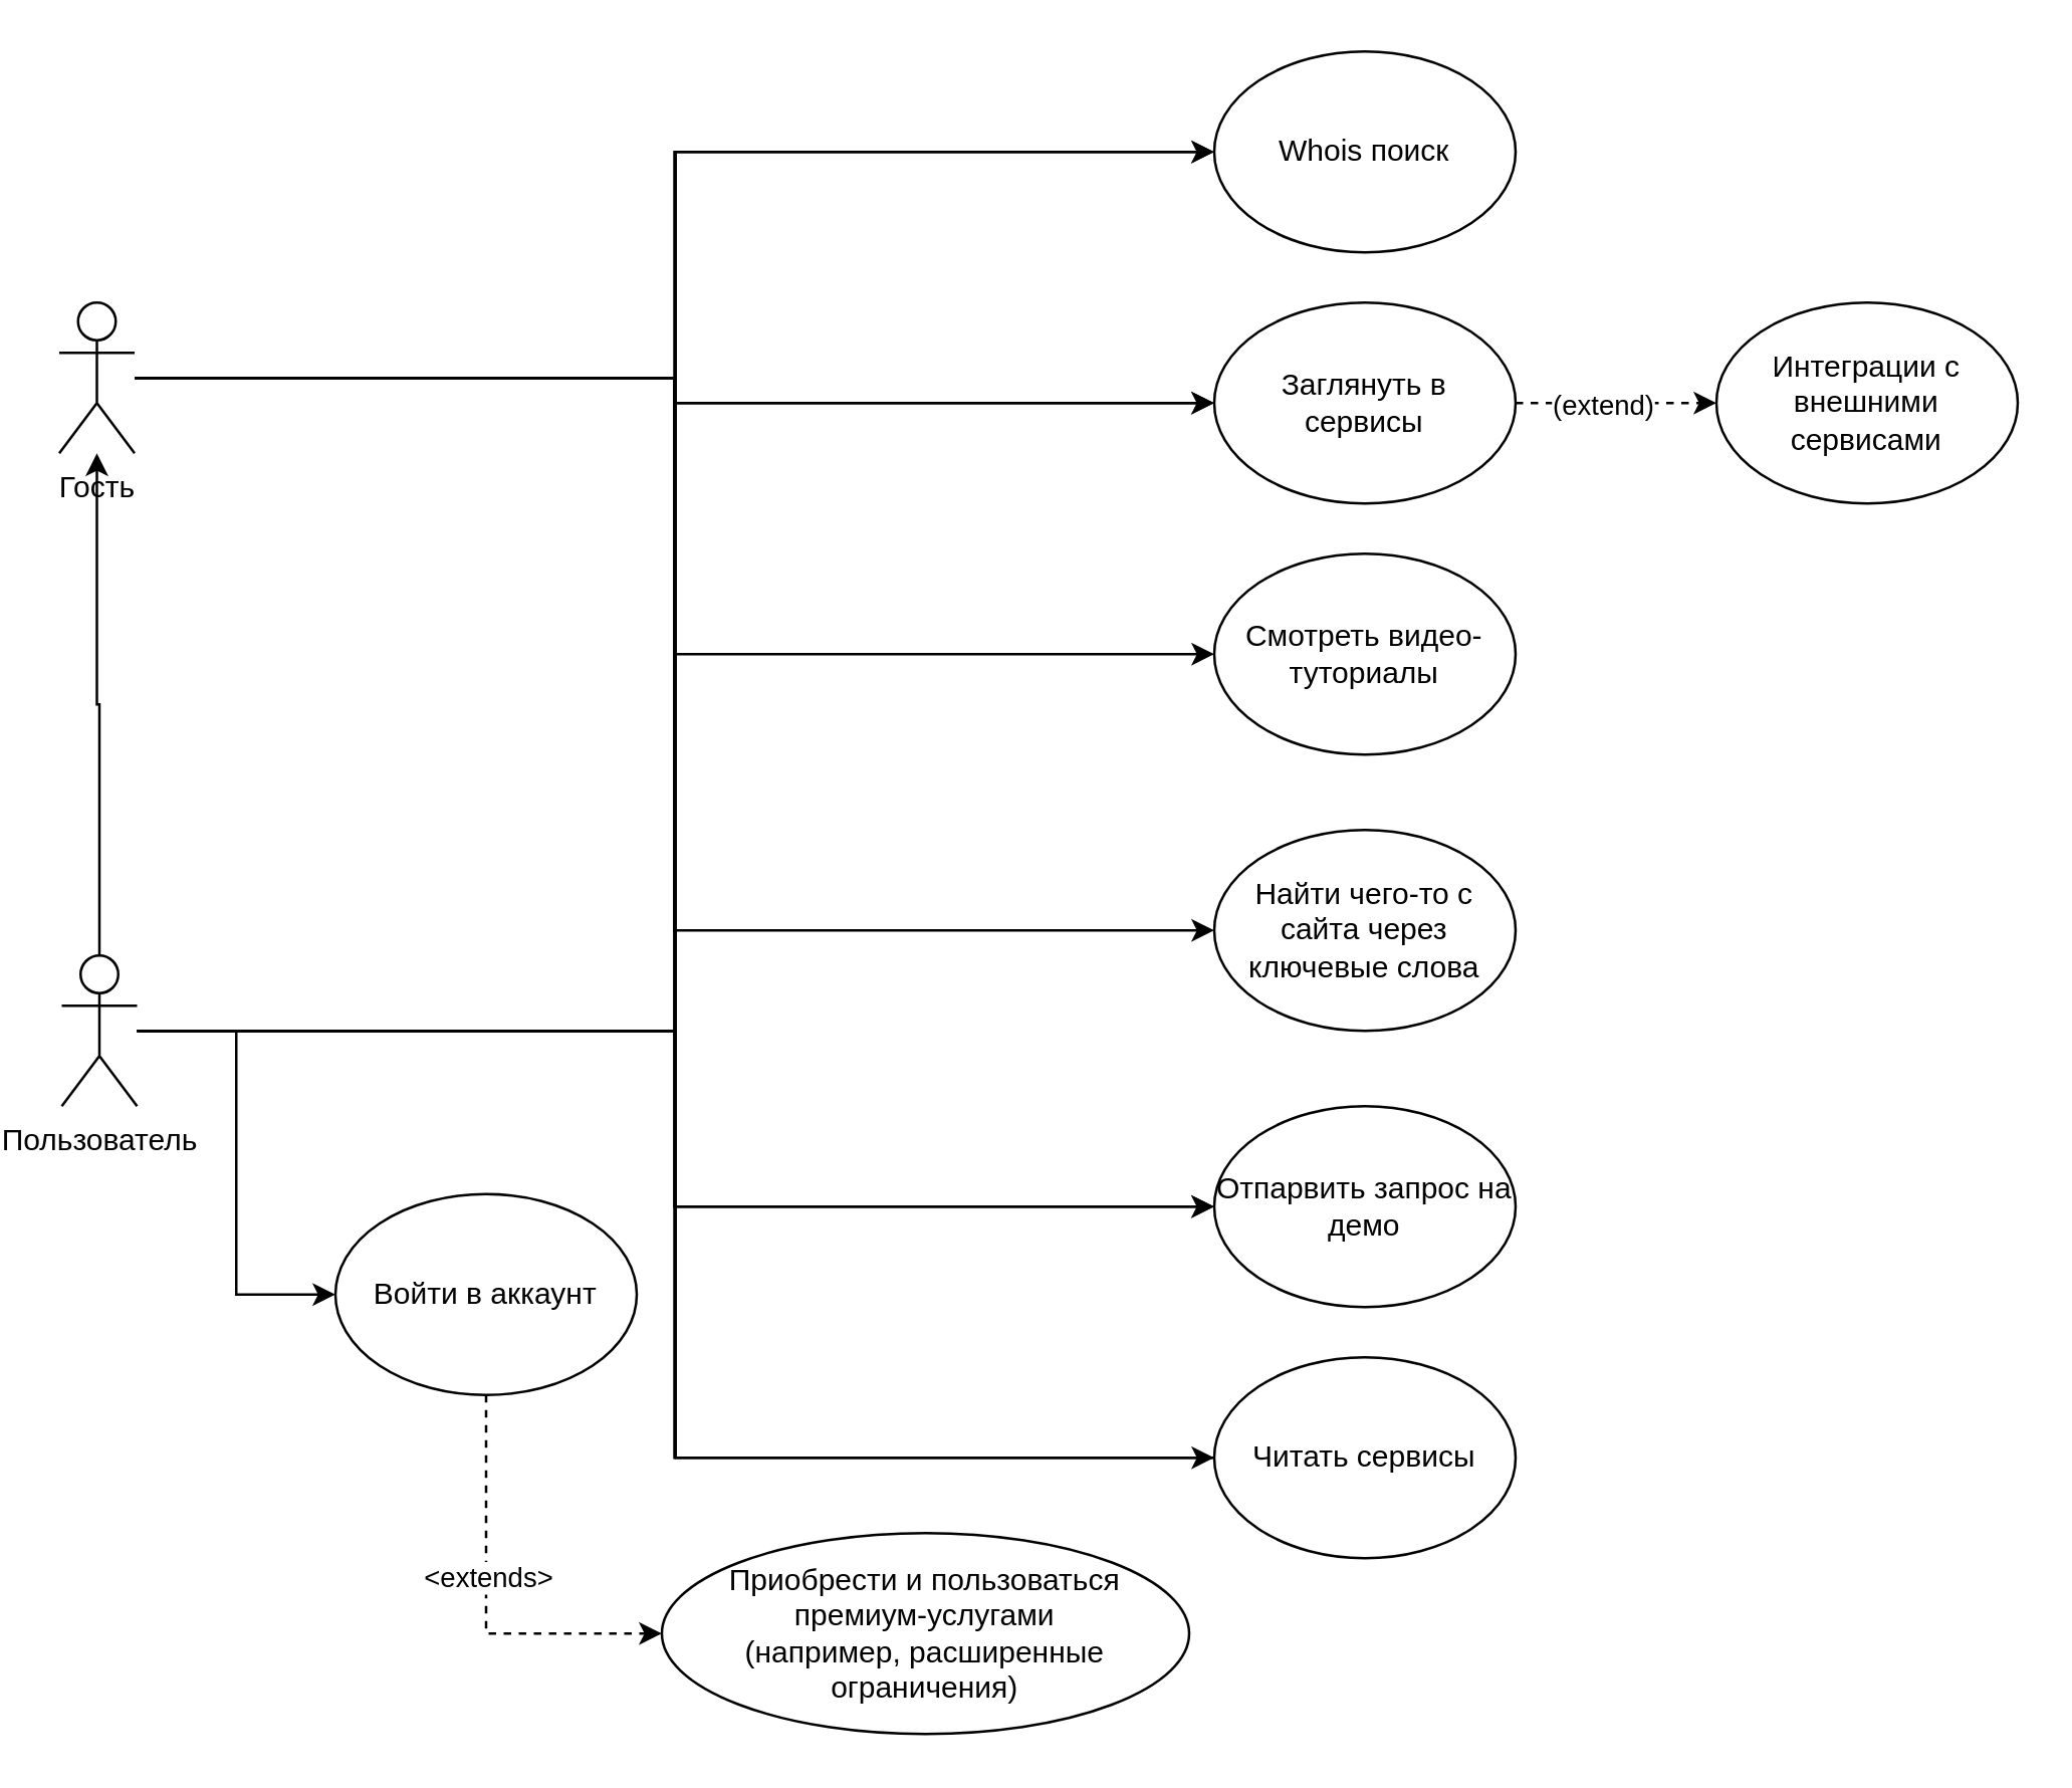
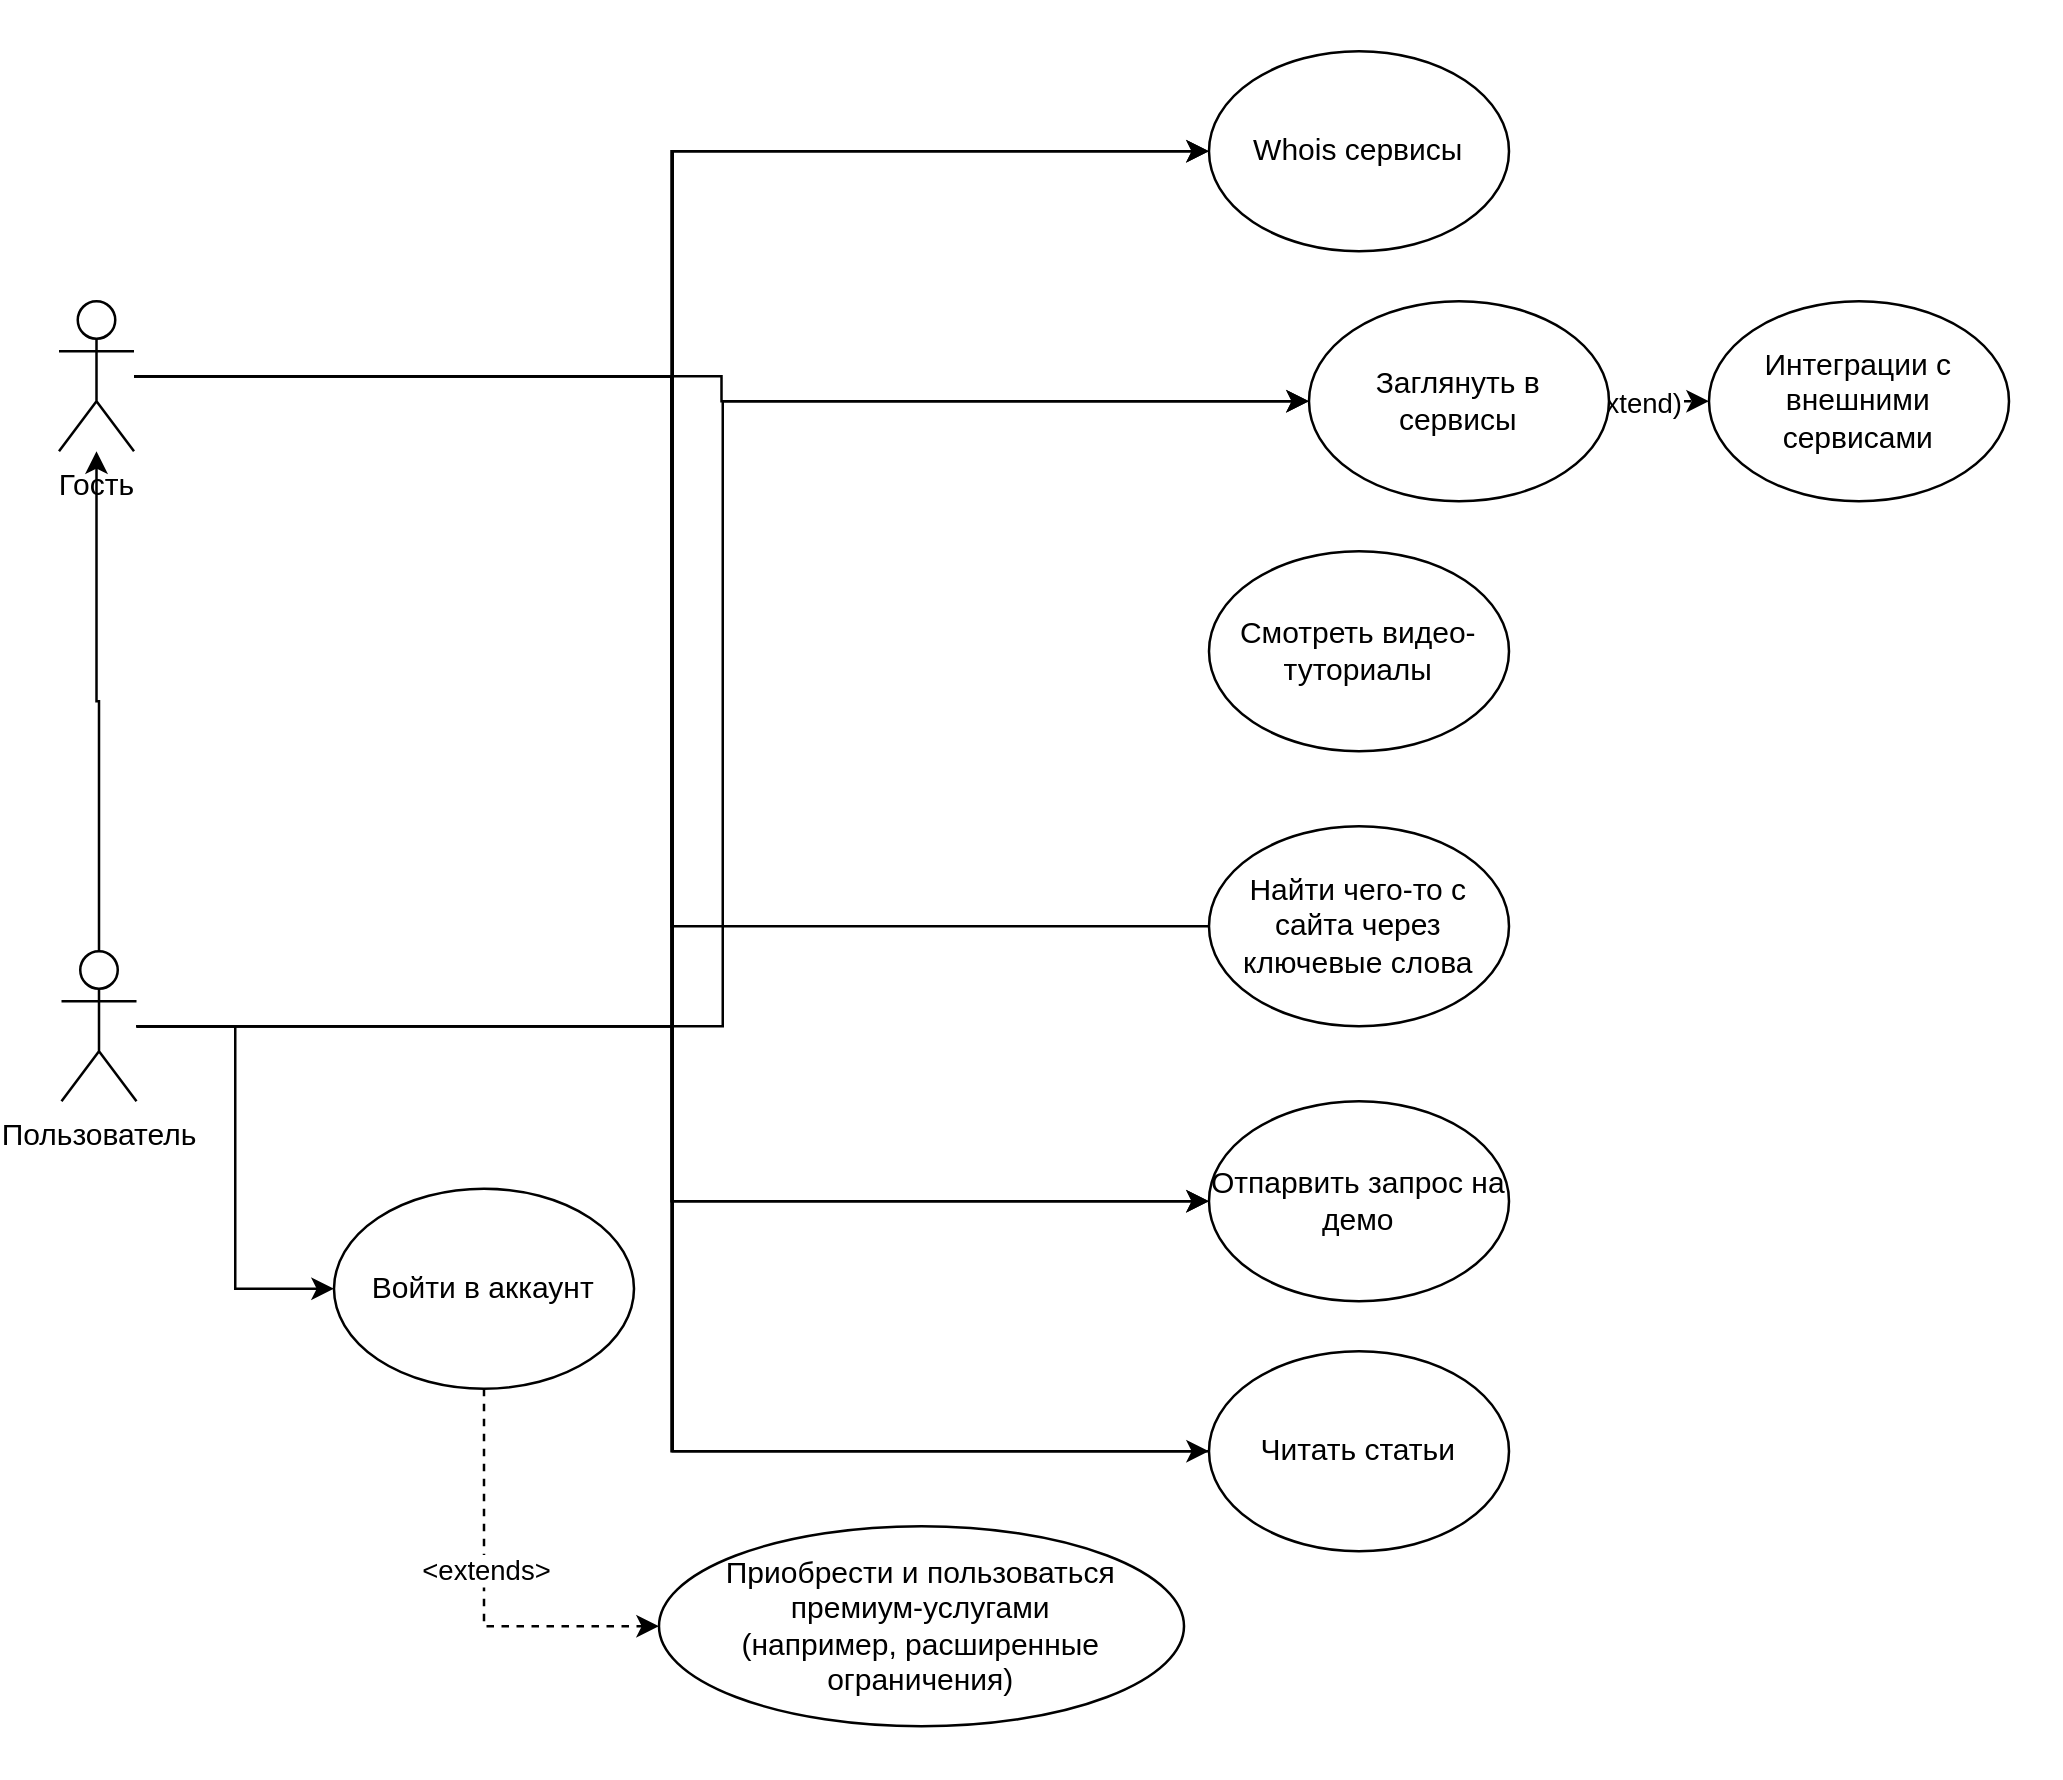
- <mxCell id="19" value="Whois поиск" style="ellipse;whiteSpace=wrap;html=1;" parent="1" vertex="1"><mxGeometry x="480" y="20" width="120" height="80" as="geometry" /></mxCell>
+ <mxCell id="19" value="Whois сервисы" style="ellipse;whiteSpace=wrap;html=1;" parent="1" vertex="1"><mxGeometry x="480" y="20" width="120" height="80" as="geometry" /></mxCell>
- <mxCell id="22" value="Заглянуть в&lt;div&gt;сервисы&lt;/div&gt;" style="ellipse;whiteSpace=wrap;html=1;" parent="1" vertex="1"><mxGeometry x="480" y="120" width="120" height="80" as="geometry" /></mxCell>
+ <mxCell id="22" value="Заглянуть в&lt;div&gt;сервисы&lt;/div&gt;" style="ellipse;whiteSpace=wrap;html=1;" parent="1" vertex="1"><mxGeometry x="520" y="120" width="120" height="80" as="geometry" /></mxCell>
- <mxCell id="10" style="edgeStyle=orthogonalEdgeStyle;rounded=0;orthogonalLoop=1;jettySize=auto;html=1;entryX=0;entryY=0.5;entryDx=0;entryDy=0;" parent="1" source="15" target="23" edge="1"><mxGeometry relative="1" as="geometry" /></mxCell>
- <mxCell id="4" style="edgeStyle=orthogonalEdgeStyle;rounded=0;orthogonalLoop=1;jettySize=auto;html=1;entryX=0;entryY=0.5;entryDx=0;entryDy=0;" parent="1" source="7" target="24" edge="1"><mxGeometry relative="1" as="geometry" /></mxCell>
+ <mxCell id="4" style="edgeStyle=orthogonalEdgeStyle;rounded=0;orthogonalLoop=1;jettySize=auto;html=1;entryX=0;entryY=0.5;entryDx=0;entryDy=0;endArrow=none;" parent="1" source="7" target="24" edge="1"><mxGeometry relative="1" as="geometry" /></mxCell>
- <mxCell id="27" value="Читать сервисы" style="ellipse;whiteSpace=wrap;html=1;" parent="1" vertex="1"><mxGeometry x="480" y="540" width="120" height="80" as="geometry" /></mxCell>
+ <mxCell id="27" value="Читать статьи" style="ellipse;whiteSpace=wrap;html=1;" parent="1" vertex="1"><mxGeometry x="480" y="540" width="120" height="80" as="geometry" /></mxCell>
